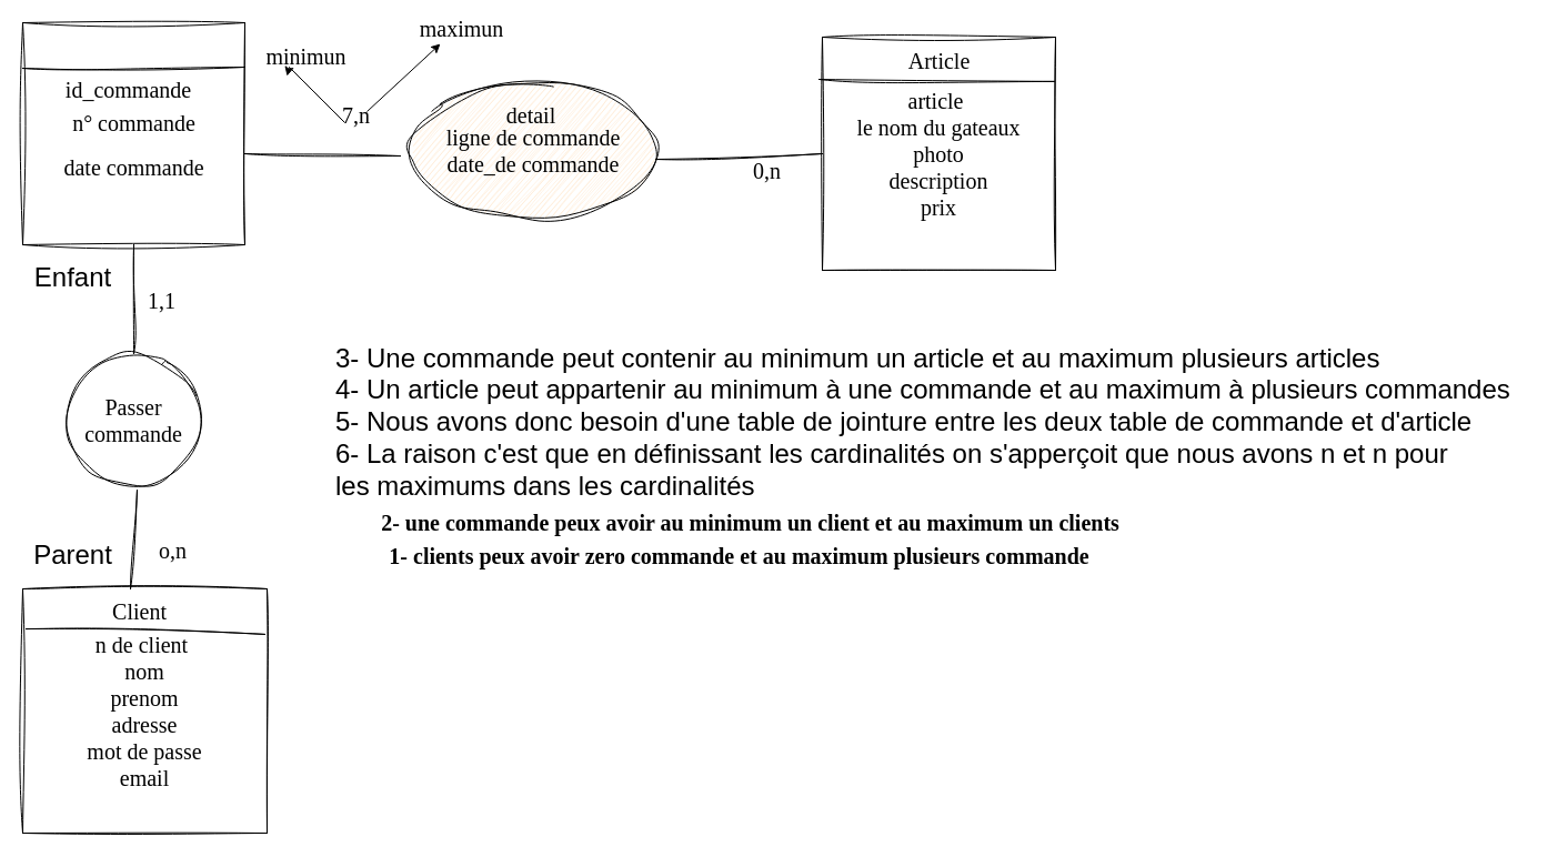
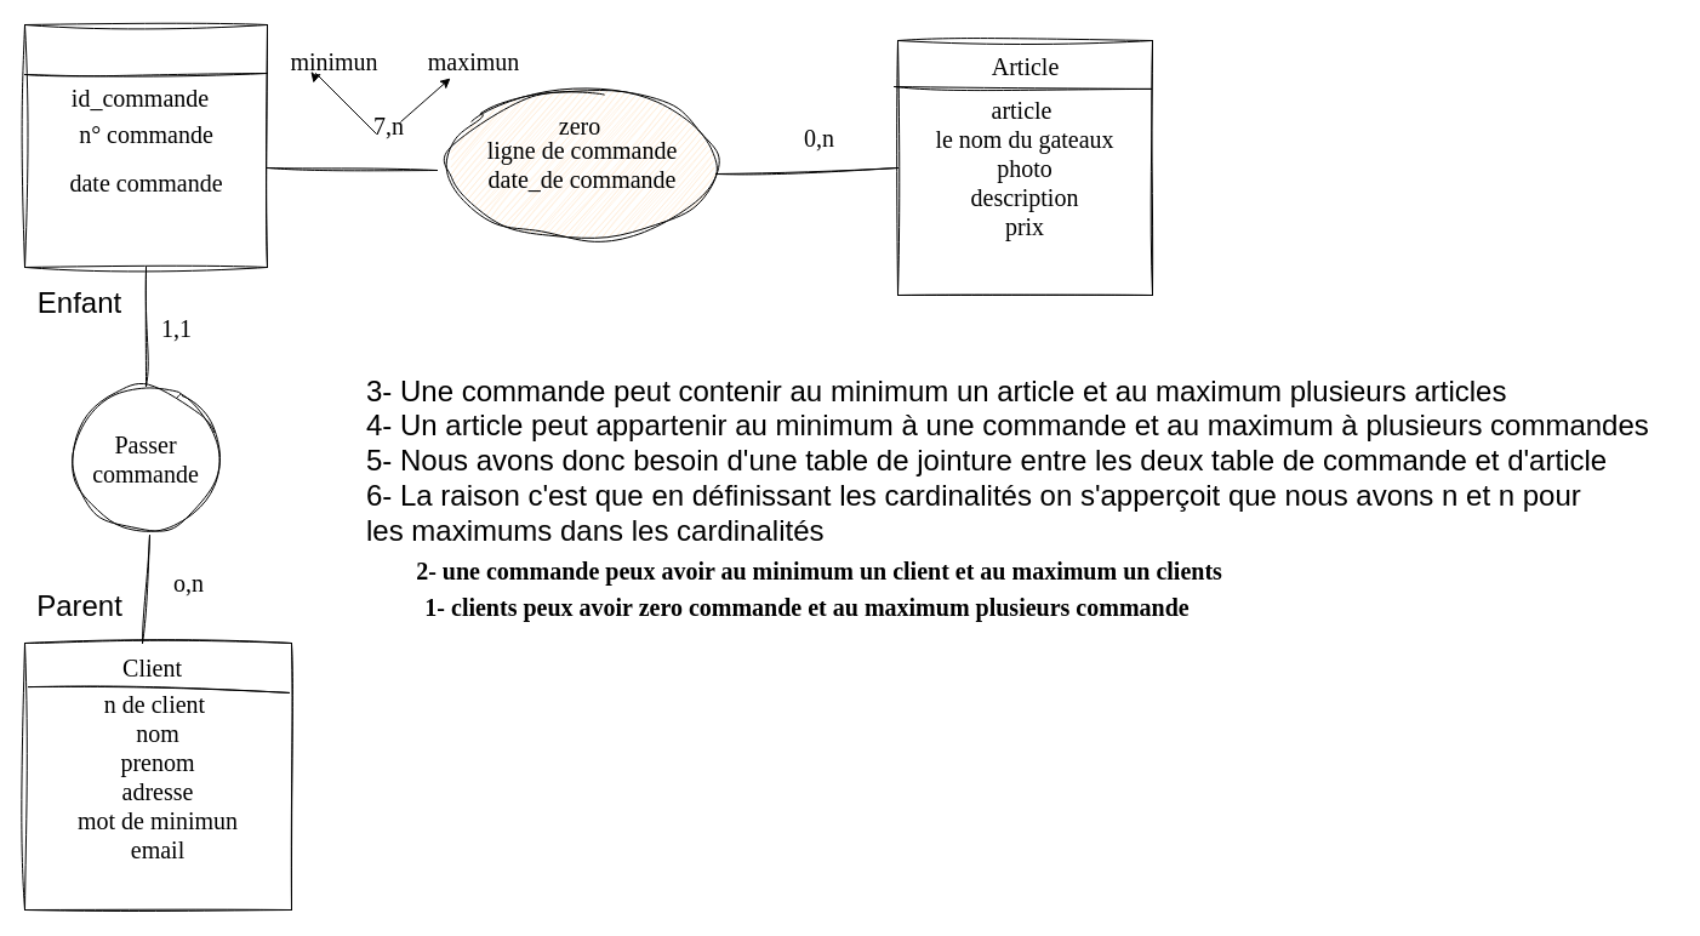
- <mxCell id="25" value="maximun" style="text;html=1;align=center;verticalAlign=middle;resizable=0;points=[];autosize=1;strokeColor=none;fillColor=none;fontSize=20;fontFamily=Architects Daughter;" parent="1" vertex="1"><mxGeometry x="365" y="5" width="100" height="40" as="geometry" /></mxCell>
+ <mxCell id="25" value="maximun" style="text;html=1;align=center;verticalAlign=middle;resizable=0;points=[];autosize=1;strokeColor=none;fillColor=none;fontSize=20;fontFamily=Architects Daughter;" parent="1" vertex="1"><mxGeometry x="340" y="30" width="100" height="40" as="geometry" /></mxCell>
- <mxCell id="10" value="detail&amp;nbsp;" style="text;html=1;align=center;verticalAlign=middle;resizable=0;points=[];autosize=1;strokeColor=none;fillColor=none;fontSize=20;fontFamily=Architects Daughter;" parent="1" vertex="1"><mxGeometry x="440" y="83" width="80" height="40" as="geometry" /></mxCell>
+ <mxCell id="10" value="zero&amp;nbsp;" style="text;html=1;align=center;verticalAlign=middle;resizable=0;points=[];autosize=1;strokeColor=none;fillColor=none;fontSize=20;fontFamily=Architects Daughter;" parent="1" vertex="1"><mxGeometry x="440" y="83" width="80" height="40" as="geometry" /></mxCell>
- <mxCell id="5" value="0,n" style="text;html=1;align=center;verticalAlign=middle;resizable=0;points=[];autosize=1;strokeColor=none;fillColor=none;fontSize=20;fontFamily=Architects Daughter;" parent="1" vertex="1"><mxGeometry x="665" y="133" width="50" height="40" as="geometry" /></mxCell>
+ <mxCell id="5" value="0,n" style="text;html=1;align=center;verticalAlign=middle;resizable=0;points=[];autosize=1;strokeColor=none;fillColor=none;fontSize=20;fontFamily=Architects Daughter;" parent="1" vertex="1"><mxGeometry x="650" y="93" width="50" height="40" as="geometry" /></mxCell>
- <mxCell id="9" value="o,n" style="text;html=1;align=center;verticalAlign=middle;resizable=0;points=[];autosize=1;strokeColor=none;fillColor=none;fontSize=20;fontFamily=Architects Daughter;" parent="1" vertex="1"><mxGeometry x="130" y="475" width="50" height="40" as="geometry" /></mxCell>
+ <mxCell id="9" value="o,n" style="text;html=1;align=center;verticalAlign=middle;resizable=0;points=[];autosize=1;strokeColor=none;fillColor=none;fontSize=20;fontFamily=Architects Daughter;" parent="1" vertex="1"><mxGeometry x="130" y="460" width="50" height="40" as="geometry" /></mxCell>
- <mxCell id="7" value="n de client&amp;nbsp;&lt;br&gt;nom &lt;br&gt;prenom&lt;br&gt;adresse&lt;br&gt;mot de passe&lt;br&gt;email" style="whiteSpace=wrap;html=1;aspect=fixed;sketch=1;hachureGap=4;jiggle=2;curveFitting=1;fontFamily=Architects Daughter;fontSource=https%3A%2F%2Ffonts.googleapis.com%2Fcss%3Ffamily%3DArchitects%2BDaughter;fontSize=20;" parent="1" vertex="1"><mxGeometry x="20" y="530" width="220" height="220" as="geometry" /></mxCell>
+ <mxCell id="7" value="n de client&amp;nbsp;&lt;br&gt;nom &lt;br&gt;prenom&lt;br&gt;adresse&lt;br&gt;mot de minimun&lt;br&gt;email" style="whiteSpace=wrap;html=1;aspect=fixed;sketch=1;hachureGap=4;jiggle=2;curveFitting=1;fontFamily=Architects Daughter;fontSource=https%3A%2F%2Ffonts.googleapis.com%2Fcss%3Ffamily%3DArchitects%2BDaughter;fontSize=20;" parent="1" vertex="1"><mxGeometry x="20" y="530" width="220" height="220" as="geometry" /></mxCell>
